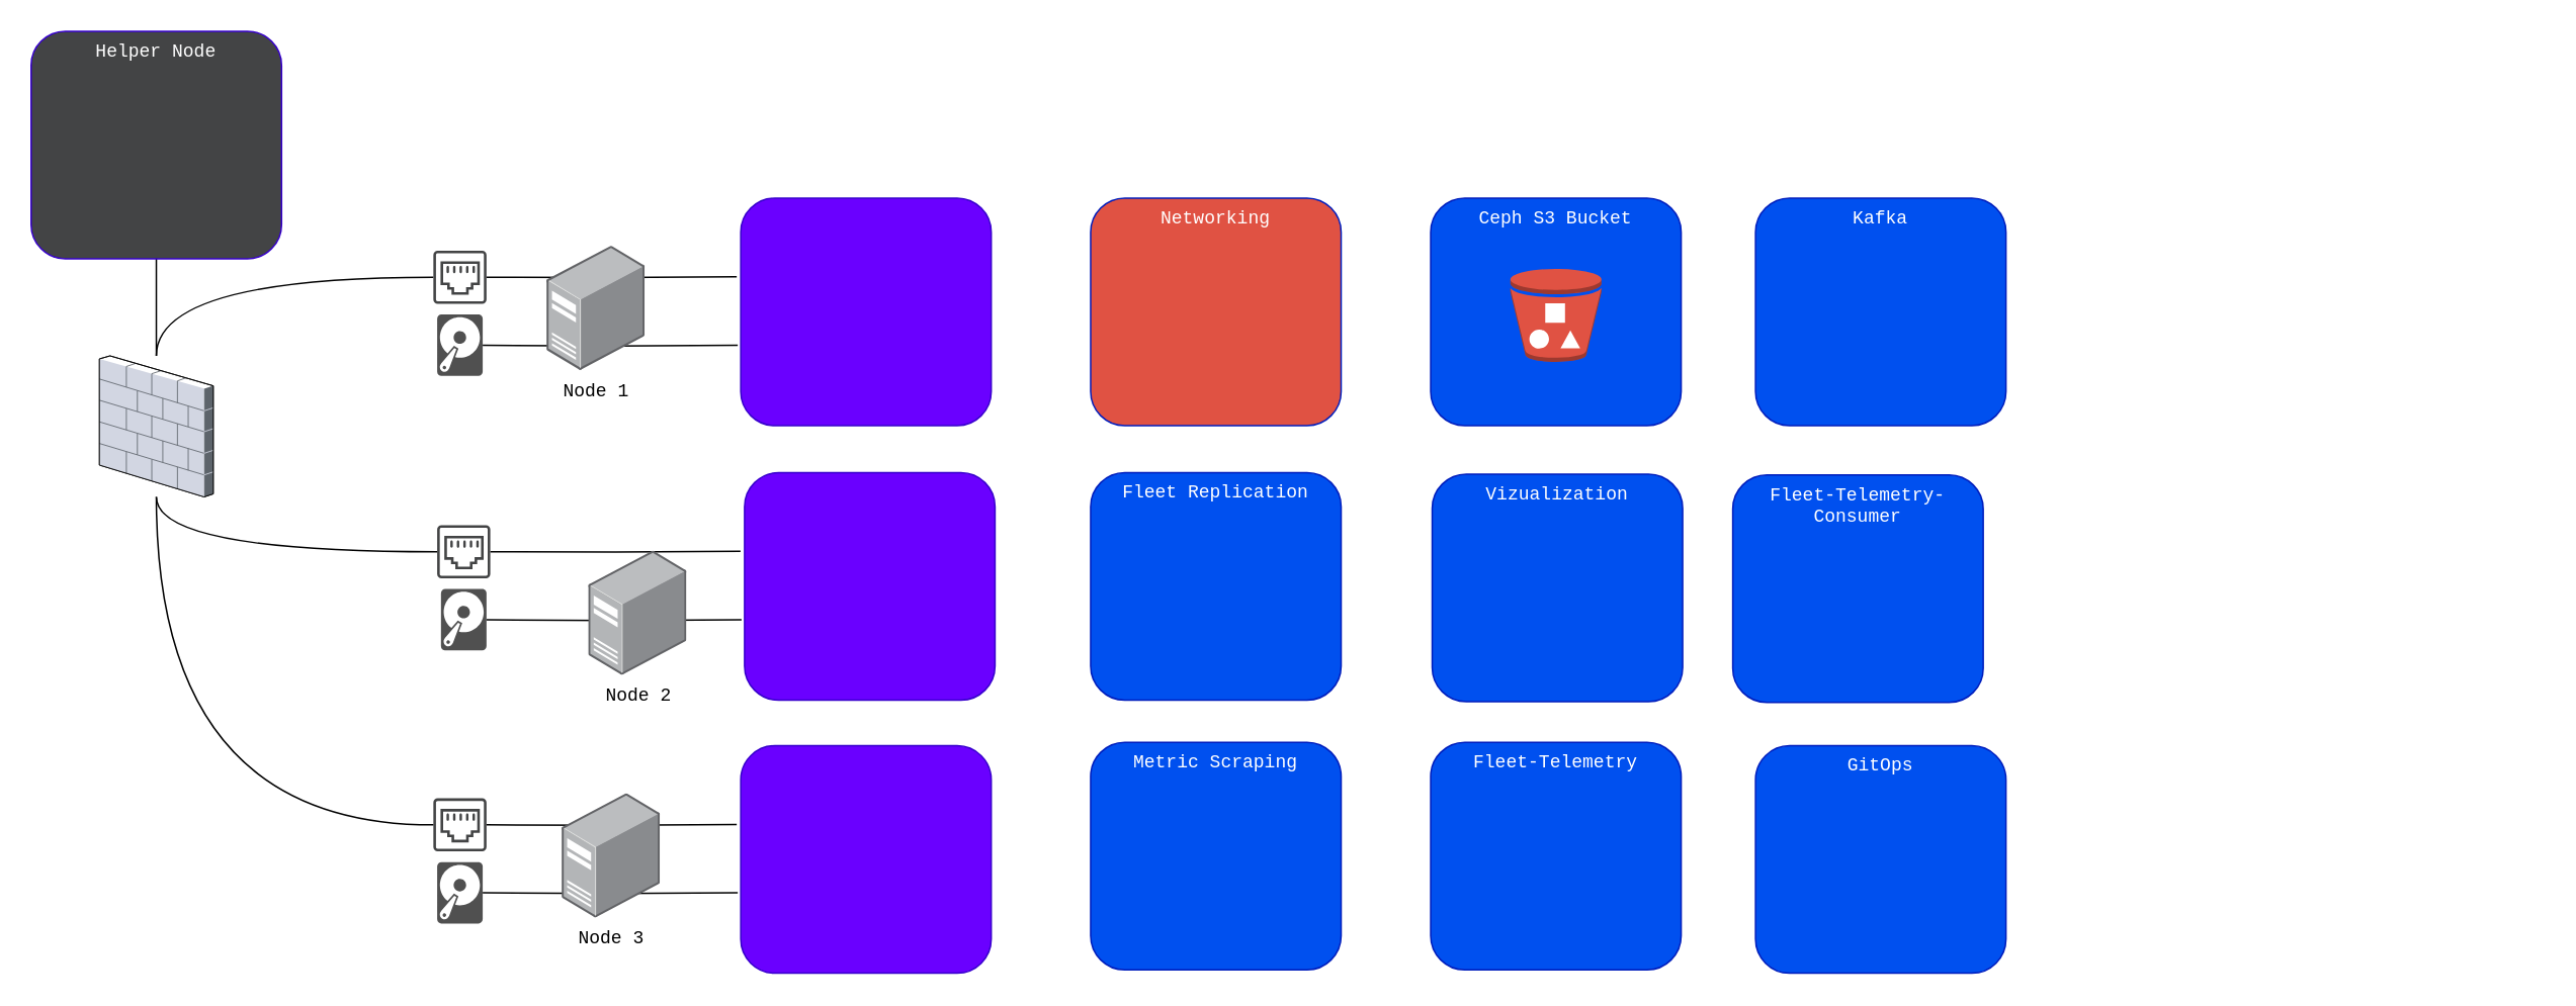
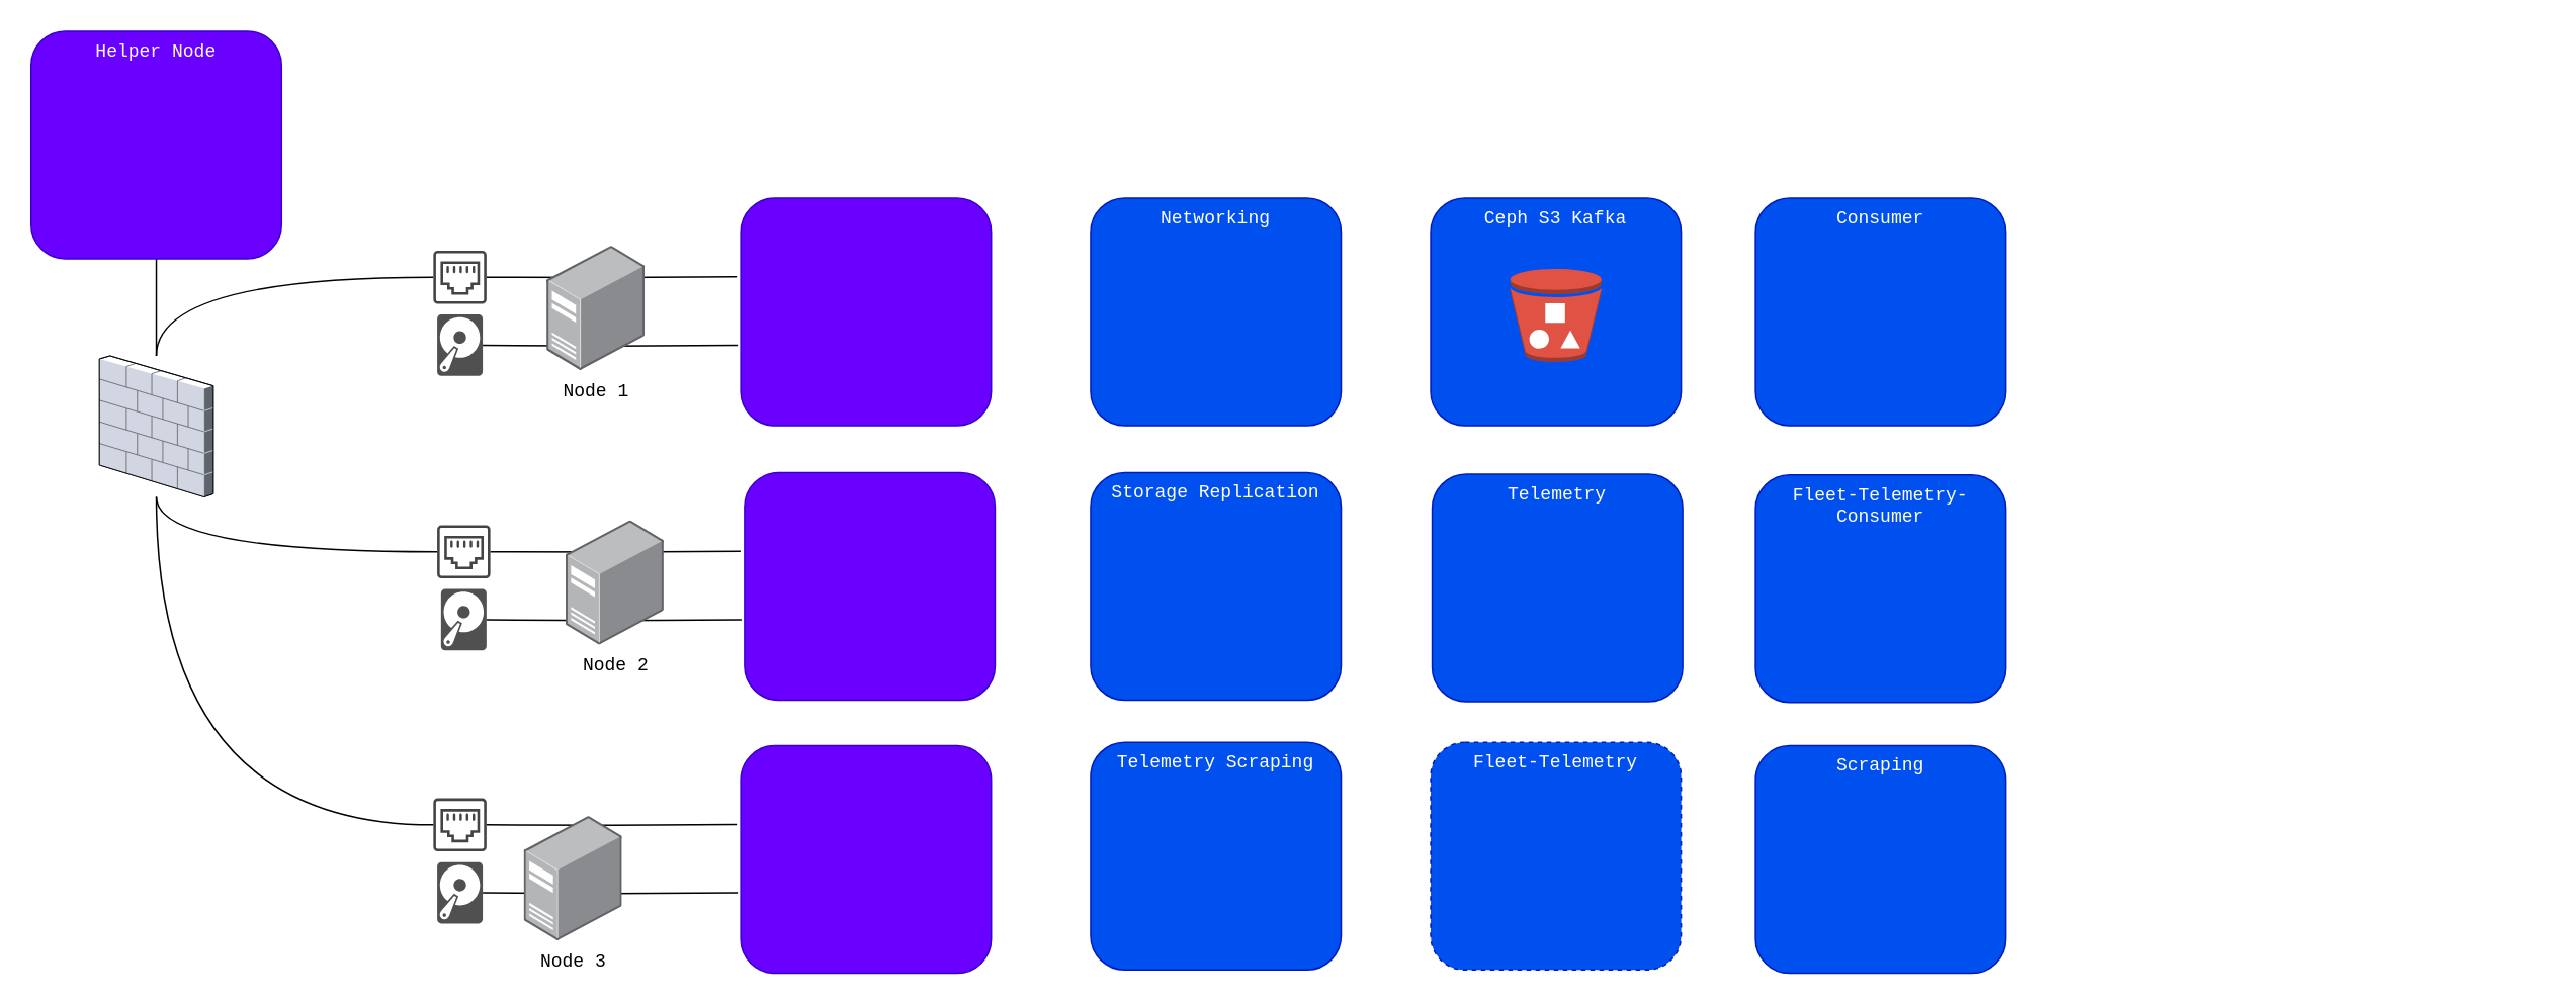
- <mxCell id="12" value="Helper Node" style="rounded=1;whiteSpace=wrap;html=1;fillColor=#434445;strokeColor=#3700CC;fontColor=#ffffff;verticalAlign=top;fontFamily=Courier New;" vertex="1" parent="1"><mxGeometry x="20" y="20" width="165" height="150" as="geometry" /></mxCell>
+ <mxCell id="12" value="Helper Node" style="rounded=1;whiteSpace=wrap;html=1;fillColor=#6a00ff;strokeColor=#3700CC;fontColor=#ffffff;verticalAlign=top;fontFamily=Courier New;" vertex="1" parent="1"><mxGeometry x="20" y="20" width="165" height="150" as="geometry" /></mxCell>
- <mxCell id="35" value="Ceph S3 Bucket" style="rounded=1;whiteSpace=wrap;html=1;fillColor=#0050ef;strokeColor=#001DBC;fontColor=#ffffff;verticalAlign=top;fontFamily=Courier New;" vertex="1" parent="34"><mxGeometry width="165" height="150" as="geometry" /></mxCell>
+ <mxCell id="35" value="Ceph S3 Kafka" style="rounded=1;whiteSpace=wrap;html=1;fillColor=#0050ef;strokeColor=#001DBC;fontColor=#ffffff;verticalAlign=top;fontFamily=Courier New;" vertex="1" parent="34"><mxGeometry width="165" height="150" as="geometry" /></mxCell>
- <mxCell id="50" value="Kafka" style="rounded=1;whiteSpace=wrap;html=1;fillColor=#0050ef;strokeColor=#001DBC;fontColor=#ffffff;verticalAlign=top;fontFamily=Courier New;" vertex="1" parent="1"><mxGeometry x="1156" y="130" width="165" height="150" as="geometry" /></mxCell>
+ <mxCell id="50" value="Consumer" style="rounded=1;whiteSpace=wrap;html=1;fillColor=#0050ef;strokeColor=#001DBC;fontColor=#ffffff;verticalAlign=top;fontFamily=Courier New;" vertex="1" parent="1"><mxGeometry x="1156" y="130" width="165" height="150" as="geometry" /></mxCell>
- <mxCell id="38" value="Networking" style="rounded=1;whiteSpace=wrap;html=1;fillColor=#e05243;strokeColor=#001DBC;fontColor=#ffffff;verticalAlign=top;fontFamily=Courier New;" vertex="1" parent="37"><mxGeometry width="165" height="150" as="geometry" /></mxCell>
+ <mxCell id="38" value="Networking" style="rounded=1;whiteSpace=wrap;html=1;fillColor=#0050ef;strokeColor=#001DBC;fontColor=#ffffff;verticalAlign=top;fontFamily=Courier New;" vertex="1" parent="37"><mxGeometry width="165" height="150" as="geometry" /></mxCell>
- <mxCell id="41" value="Fleet Replication" style="rounded=1;whiteSpace=wrap;html=1;fillColor=#0050ef;strokeColor=#001DBC;fontColor=#ffffff;verticalAlign=top;fontFamily=Courier New;" vertex="1" parent="40"><mxGeometry width="165" height="150" as="geometry" /></mxCell>
+ <mxCell id="41" value="Storage Replication" style="rounded=1;whiteSpace=wrap;html=1;fillColor=#0050ef;strokeColor=#001DBC;fontColor=#ffffff;verticalAlign=top;fontFamily=Courier New;" vertex="1" parent="40"><mxGeometry width="165" height="150" as="geometry" /></mxCell>
- <mxCell id="48" value="Vizualization" style="rounded=1;whiteSpace=wrap;html=1;fillColor=#0050ef;strokeColor=#001DBC;fontColor=#ffffff;verticalAlign=top;fontFamily=Courier New;" vertex="1" parent="1"><mxGeometry x="943" y="312" width="165" height="150" as="geometry" /></mxCell>
+ <mxCell id="48" value="Telemetry" style="rounded=1;whiteSpace=wrap;html=1;fillColor=#0050ef;strokeColor=#001DBC;fontColor=#ffffff;verticalAlign=top;fontFamily=Courier New;" vertex="1" parent="1"><mxGeometry x="943" y="312" width="165" height="150" as="geometry" /></mxCell>
- <mxCell id="52" value="Fleet-Telemetry-Consumer" style="rounded=1;whiteSpace=wrap;html=1;fillColor=#0050ef;strokeColor=#001DBC;fontColor=#ffffff;verticalAlign=top;fontFamily=Courier New;" vertex="1" parent="1"><mxGeometry x="1141" y="312.5" width="165" height="150" as="geometry" /></mxCell>
+ <mxCell id="52" value="Fleet-Telemetry-Consumer" style="rounded=1;whiteSpace=wrap;html=1;fillColor=#0050ef;strokeColor=#001DBC;fontColor=#ffffff;verticalAlign=top;fontFamily=Courier New;" vertex="1" parent="1"><mxGeometry x="1156" y="312.5" width="165" height="150" as="geometry" /></mxCell>
- <mxCell id="22" value="Node 2" style="image;points=[];aspect=fixed;html=1;align=center;shadow=0;dashed=0;image=img/lib/allied_telesis/computer_and_terminals/Server_Desktop.svg;fontFamily=Courier New;" vertex="1" parent="1"><mxGeometry x="387.5" y="362.79" width="64.69" height="82" as="geometry" /></mxCell>
+ <mxCell id="22" value="Node 2" style="image;points=[];aspect=fixed;html=1;align=center;shadow=0;dashed=0;image=img/lib/allied_telesis/computer_and_terminals/Server_Desktop.svg;fontFamily=Courier New;" vertex="1" parent="1"><mxGeometry x="372.5" y="342.79" width="64.69" height="82" as="geometry" /></mxCell>
- <mxCell id="45" value="Metric Scraping" style="rounded=1;whiteSpace=wrap;html=1;fillColor=#0050ef;strokeColor=#001DBC;fontColor=#ffffff;verticalAlign=top;fontFamily=Courier New;" vertex="1" parent="1"><mxGeometry x="718" y="488.79" width="165" height="150" as="geometry" /></mxCell>
+ <mxCell id="45" value="Telemetry Scraping" style="rounded=1;whiteSpace=wrap;html=1;fillColor=#0050ef;strokeColor=#001DBC;fontColor=#ffffff;verticalAlign=top;fontFamily=Courier New;" vertex="1" parent="1"><mxGeometry x="718" y="488.79" width="165" height="150" as="geometry" /></mxCell>
- <mxCell id="53" value="GitOps" style="rounded=1;whiteSpace=wrap;html=1;fillColor=#0050ef;strokeColor=#001DBC;fontColor=#ffffff;verticalAlign=top;fontFamily=Courier New;" vertex="1" parent="1"><mxGeometry x="1156" y="491" width="165" height="150" as="geometry" /></mxCell>
+ <mxCell id="53" value="Scraping" style="rounded=1;whiteSpace=wrap;html=1;fillColor=#0050ef;strokeColor=#001DBC;fontColor=#ffffff;verticalAlign=top;fontFamily=Courier New;" vertex="1" parent="1"><mxGeometry x="1156" y="491" width="165" height="150" as="geometry" /></mxCell>
- <mxCell id="31" value="Node 3" style="image;points=[];aspect=fixed;html=1;align=center;shadow=0;dashed=0;image=img/lib/allied_telesis/computer_and_terminals/Server_Desktop.svg;fontFamily=Courier New;" vertex="1" parent="1"><mxGeometry x="370" y="522.79" width="64.69" height="82" as="geometry" /></mxCell>
+ <mxCell id="31" value="Node 3" style="image;points=[];aspect=fixed;html=1;align=center;shadow=0;dashed=0;image=img/lib/allied_telesis/computer_and_terminals/Server_Desktop.svg;fontFamily=Courier New;" vertex="1" parent="1"><mxGeometry x="345" y="537.79" width="64.69" height="82" as="geometry" /></mxCell>
- <mxCell id="47" value="Fleet-Telemetry" style="rounded=1;whiteSpace=wrap;html=1;fillColor=#0050ef;strokeColor=#001DBC;fontColor=#ffffff;verticalAlign=top;fontFamily=Courier New;" vertex="1" parent="1"><mxGeometry x="942" y="488.79" width="165" height="150" as="geometry" /></mxCell>
+ <mxCell id="47" value="Fleet-Telemetry" style="rounded=1;whiteSpace=wrap;html=1;fillColor=#0050ef;strokeColor=#001DBC;fontColor=#ffffff;verticalAlign=top;fontFamily=Courier New;dashed=1;" vertex="1" parent="1"><mxGeometry x="942" y="488.79" width="165" height="150" as="geometry" /></mxCell>
